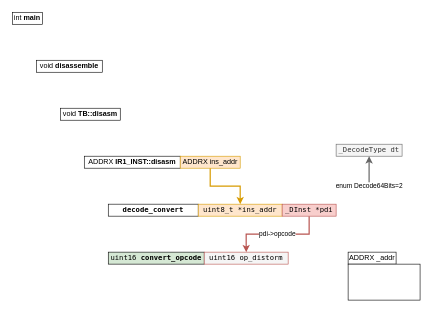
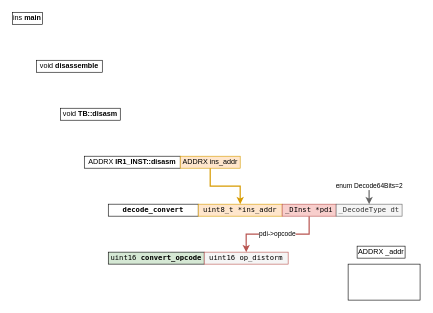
- <mxCell id="2" value="int &lt;b&gt;main&lt;/b&gt;" style="rounded=0;whiteSpace=wrap;html=1;" vertex="1" parent="1"><mxGeometry x="20" y="20" width="50" height="20" as="geometry" /></mxCell>
+ <mxCell id="2" value="ins &lt;b&gt;main&lt;/b&gt;" style="rounded=0;whiteSpace=wrap;html=1;" vertex="1" parent="1"><mxGeometry x="20" y="20" width="50" height="20" as="geometry" /></mxCell>
- <mxCell id="12" value="&lt;pre&gt;_DecodeType dt&lt;/pre&gt;" style="rounded=0;whiteSpace=wrap;html=1;fillColor=#f5f5f5;strokeColor=#666666;fontColor=#333333;" vertex="1" parent="1"><mxGeometry x="560" y="240" width="110" height="20" as="geometry" /></mxCell>
+ <mxCell id="12" value="&lt;pre&gt;_DecodeType dt&lt;/pre&gt;" style="rounded=0;whiteSpace=wrap;html=1;fillColor=#f5f5f5;strokeColor=#666666;fontColor=#333333;" vertex="1" parent="1"><mxGeometry x="560" y="340" width="110" height="20" as="geometry" /></mxCell>
- <mxCell id="16" value="ADDRX _addr" style="rounded=0;whiteSpace=wrap;html=1;" vertex="1" parent="1"><mxGeometry x="580" y="420" width="80" height="20" as="geometry" /></mxCell>
+ <mxCell id="16" value="ADDRX _addr" style="rounded=0;whiteSpace=wrap;html=1;" vertex="1" parent="1"><mxGeometry x="595" y="410" width="80" height="20" as="geometry" /></mxCell>
